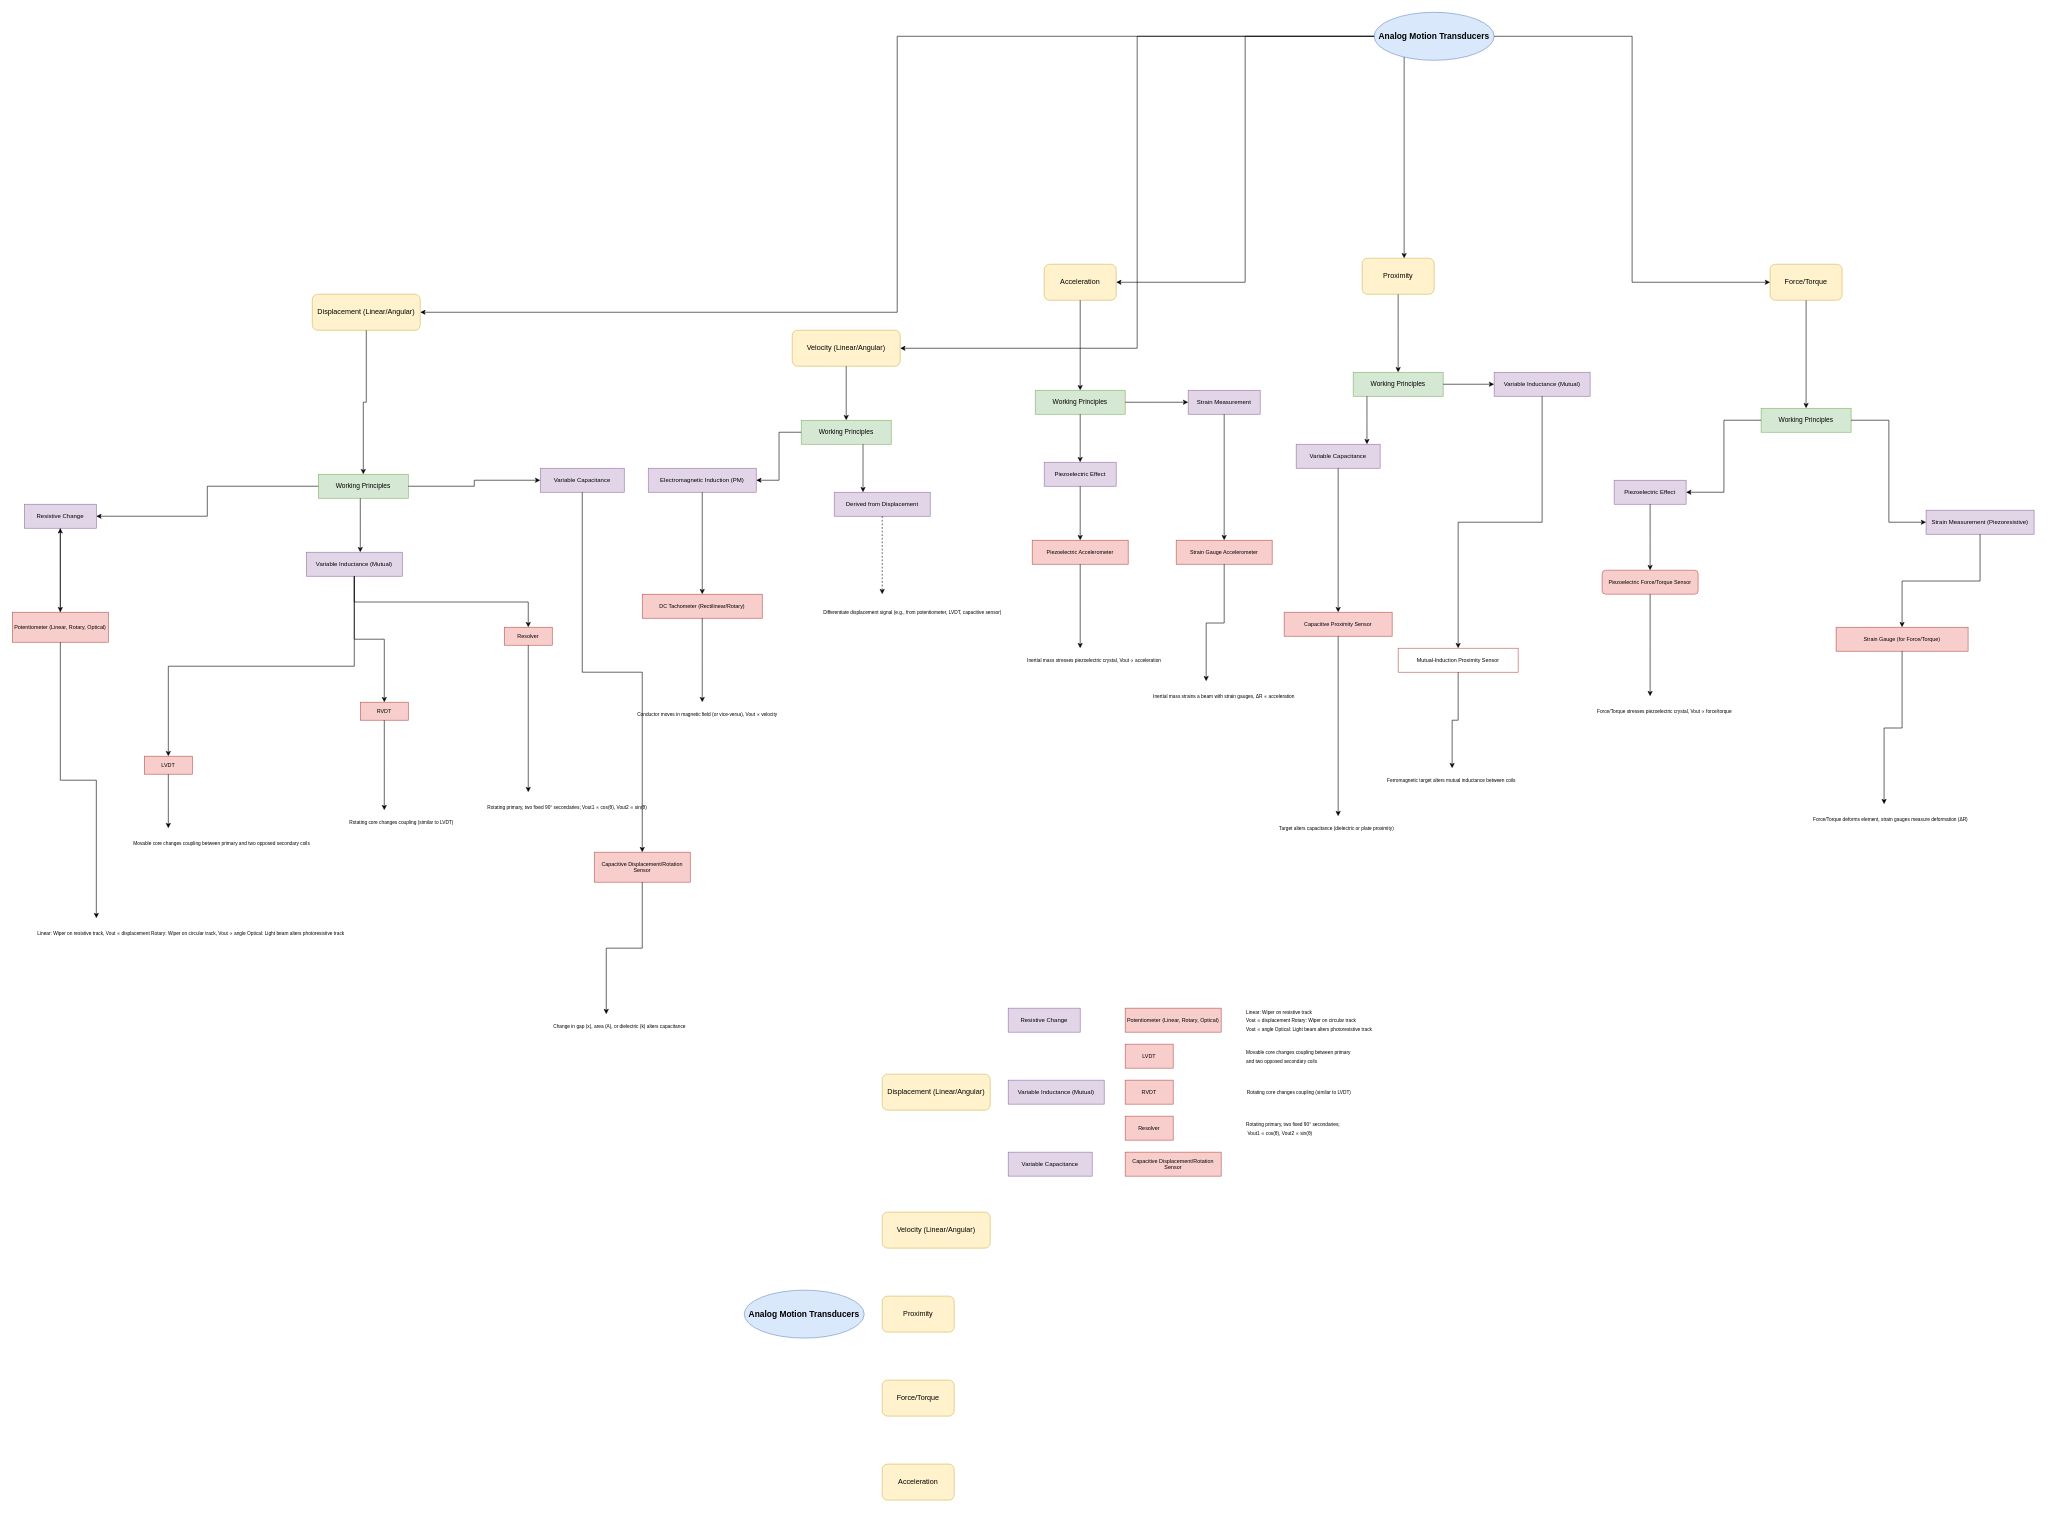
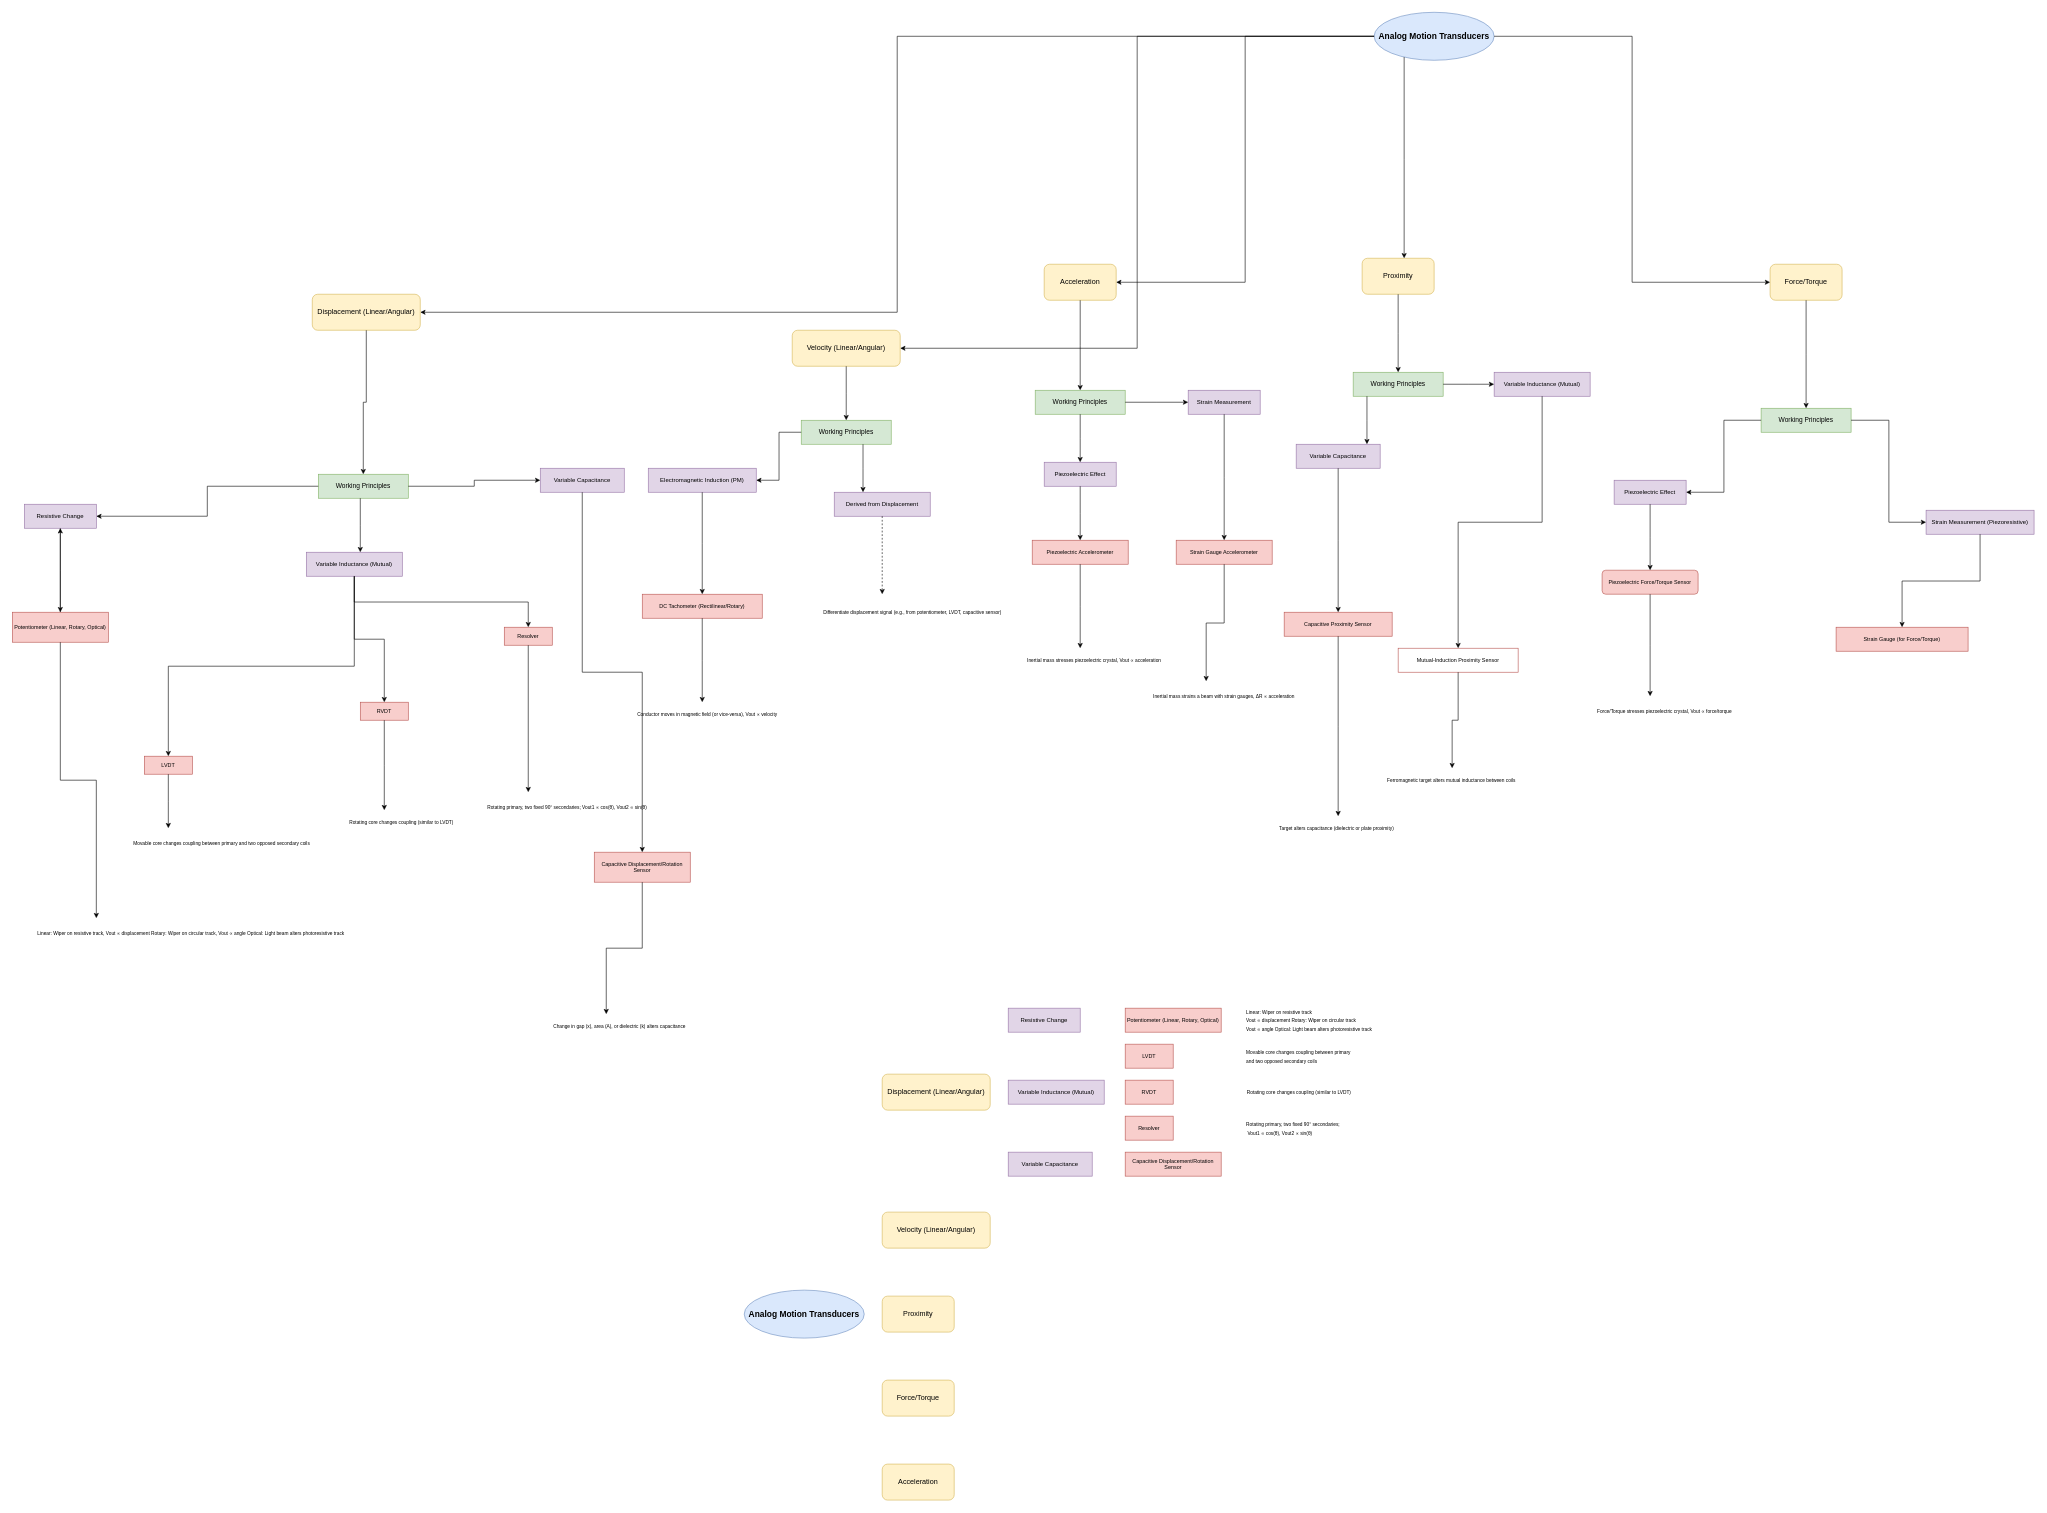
- <mxCell id="89" value="" style="edgeStyle=elbowEdgeStyle;elbow=vertical;html=1;rounded=0;strokeColor=#000000;" parent="1" source="86" target="88" edge="1"><mxGeometry relative="1" as="geometry" /></mxCell>
- <mxCell id="88" value="Force/Torque deforms element, strain gauges measure deformation (ΔR)" style="text;html=1;align=left;verticalAlign=middle;resizable=0;points=[];autosize=1;strokeColor=none;fillColor=none;fontSize=8;" parent="1" vertex="1"><mxGeometry x="3020" y="1340" width="240" height="50" as="geometry" /></mxCell>
